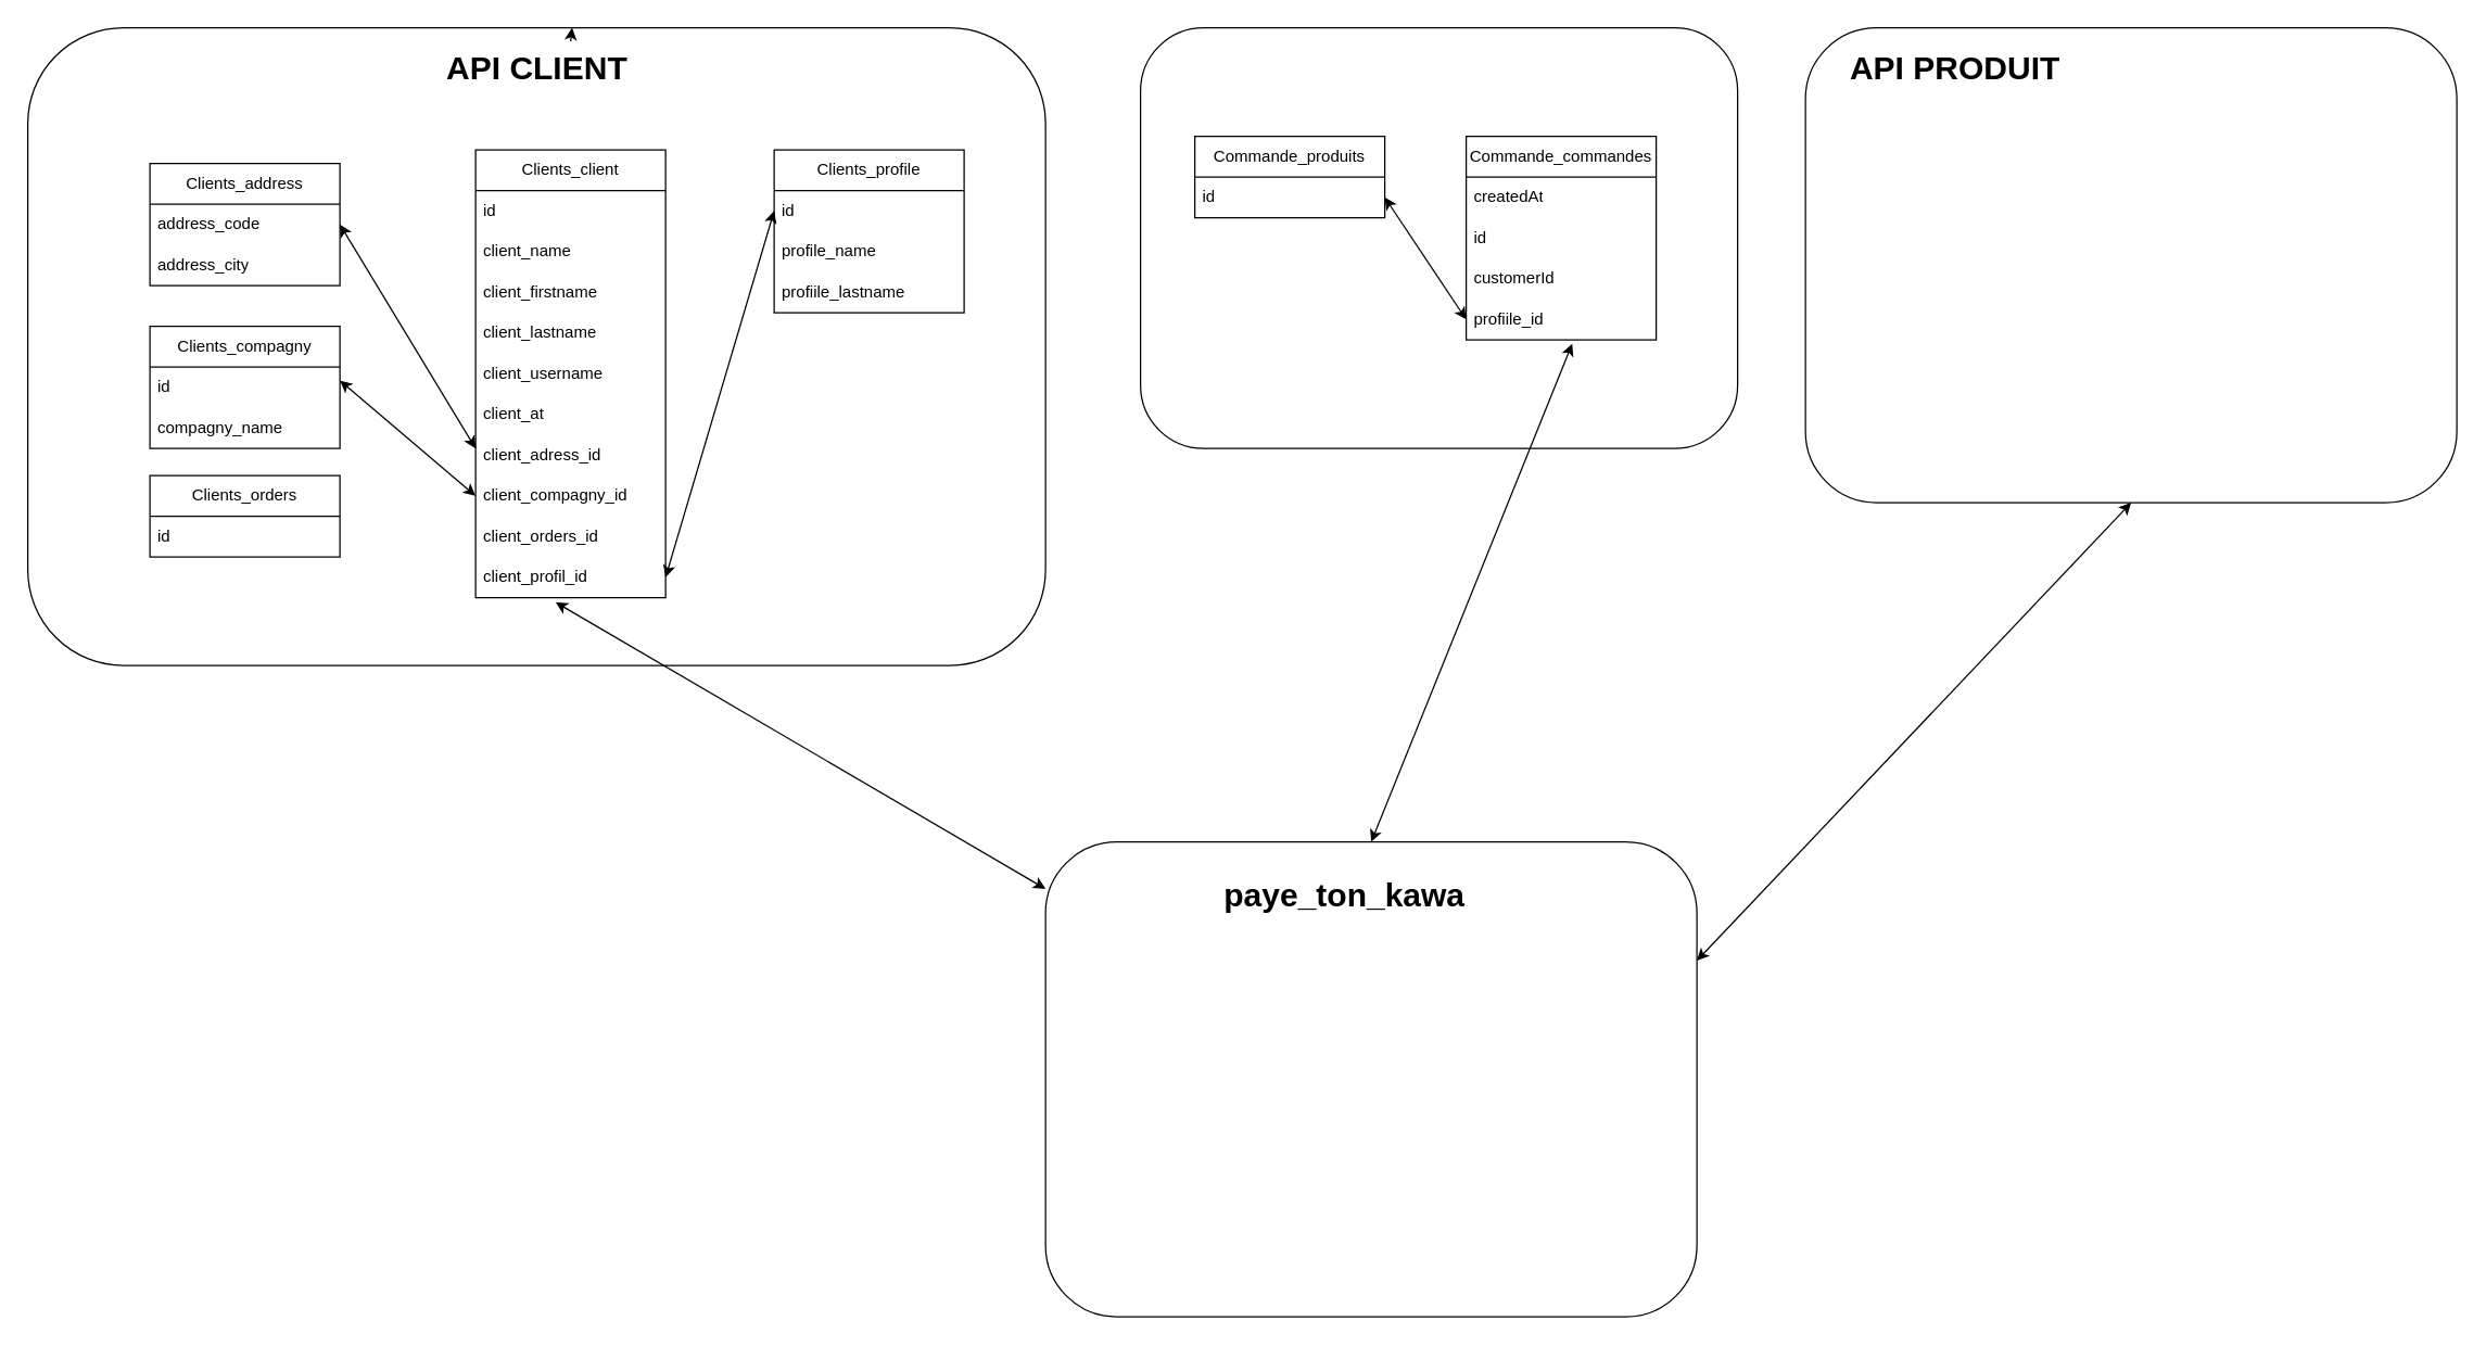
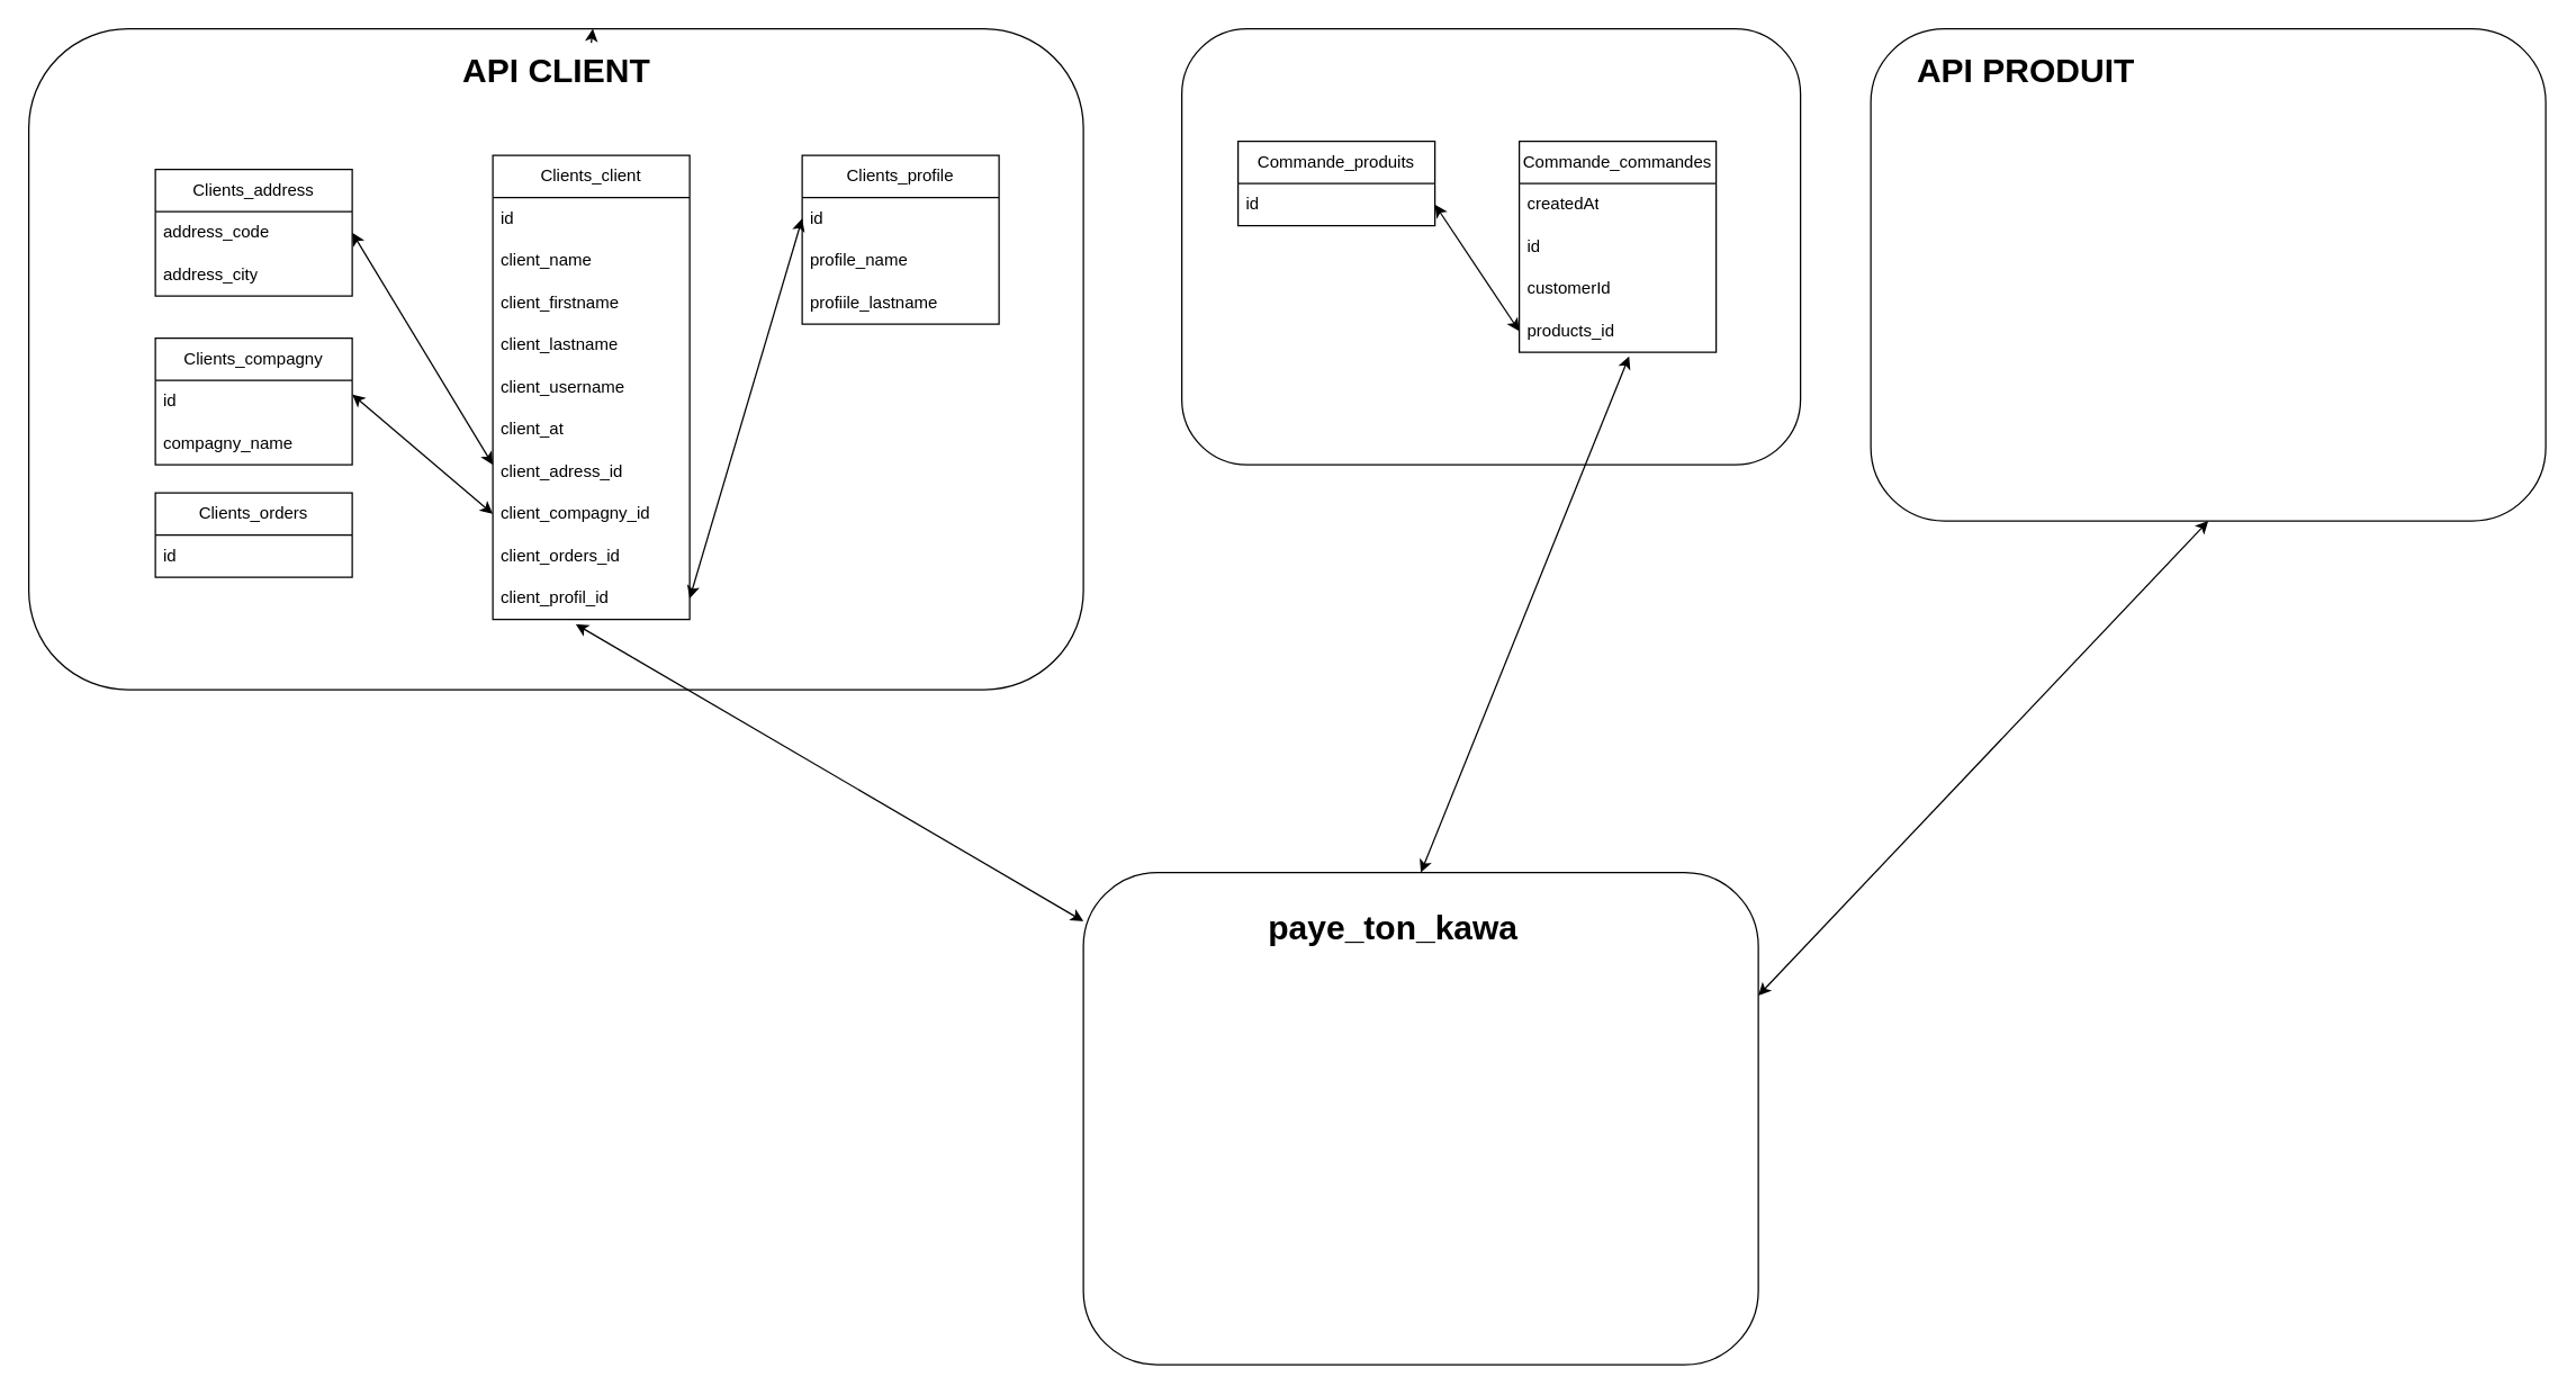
- <mxCell id="38" value="profiile_id" style="text;strokeColor=none;fillColor=none;align=left;verticalAlign=middle;spacingLeft=4;spacingRight=4;overflow=hidden;points=[[0,0.5],[1,0.5]];portConstraint=eastwest;rotatable=0;whiteSpace=wrap;html=1;" vertex="1" parent="34"><mxGeometry y="120" width="140" height="30" as="geometry" /></mxCell>
+ <mxCell id="38" value="products_id" style="text;strokeColor=none;fillColor=none;align=left;verticalAlign=middle;spacingLeft=4;spacingRight=4;overflow=hidden;points=[[0,0.5],[1,0.5]];portConstraint=eastwest;rotatable=0;whiteSpace=wrap;html=1;" vertex="1" parent="34"><mxGeometry y="120" width="140" height="30" as="geometry" /></mxCell>
